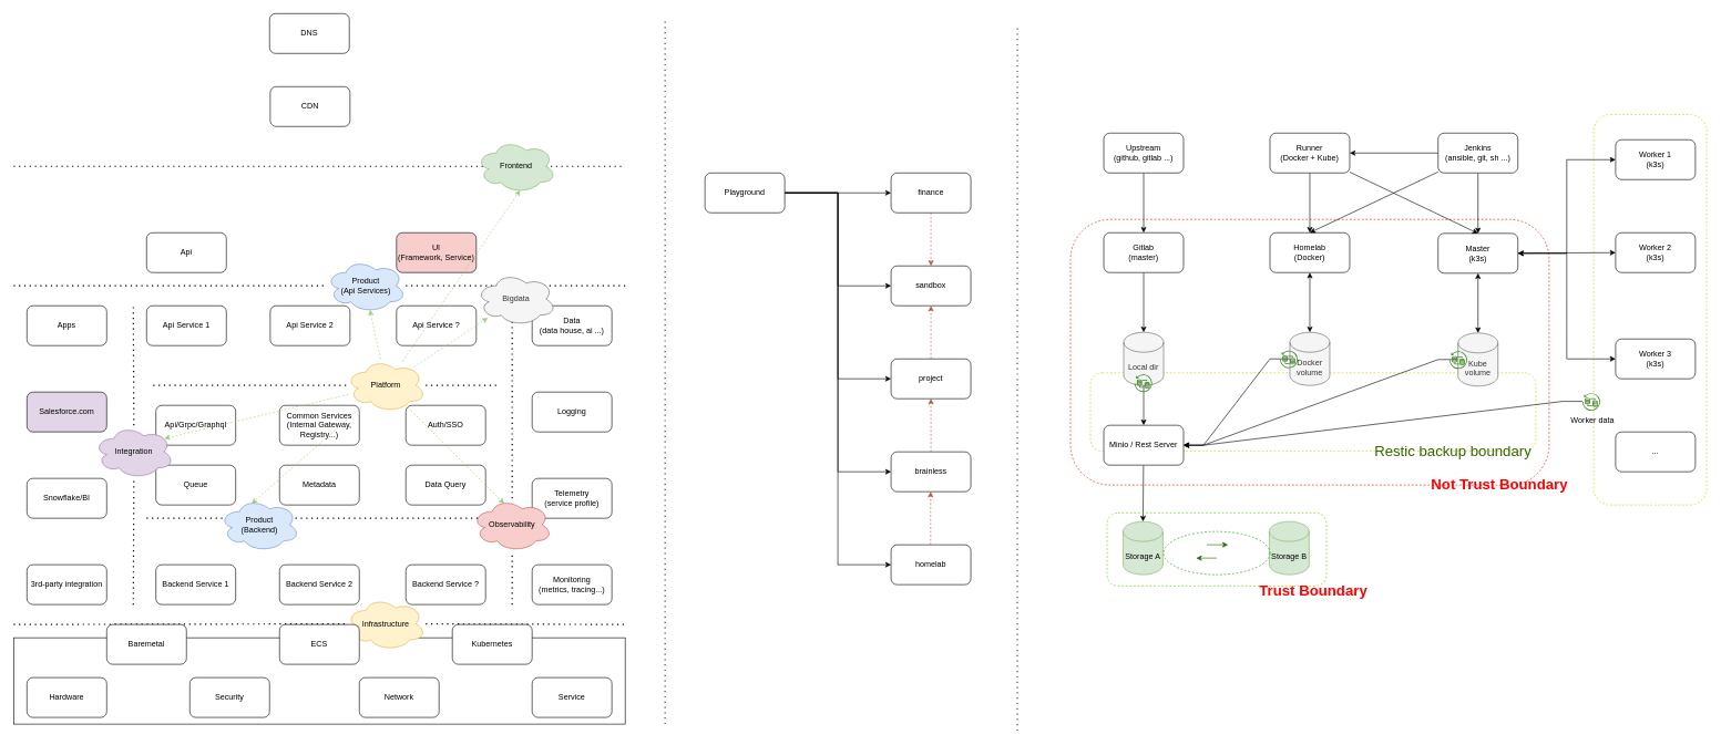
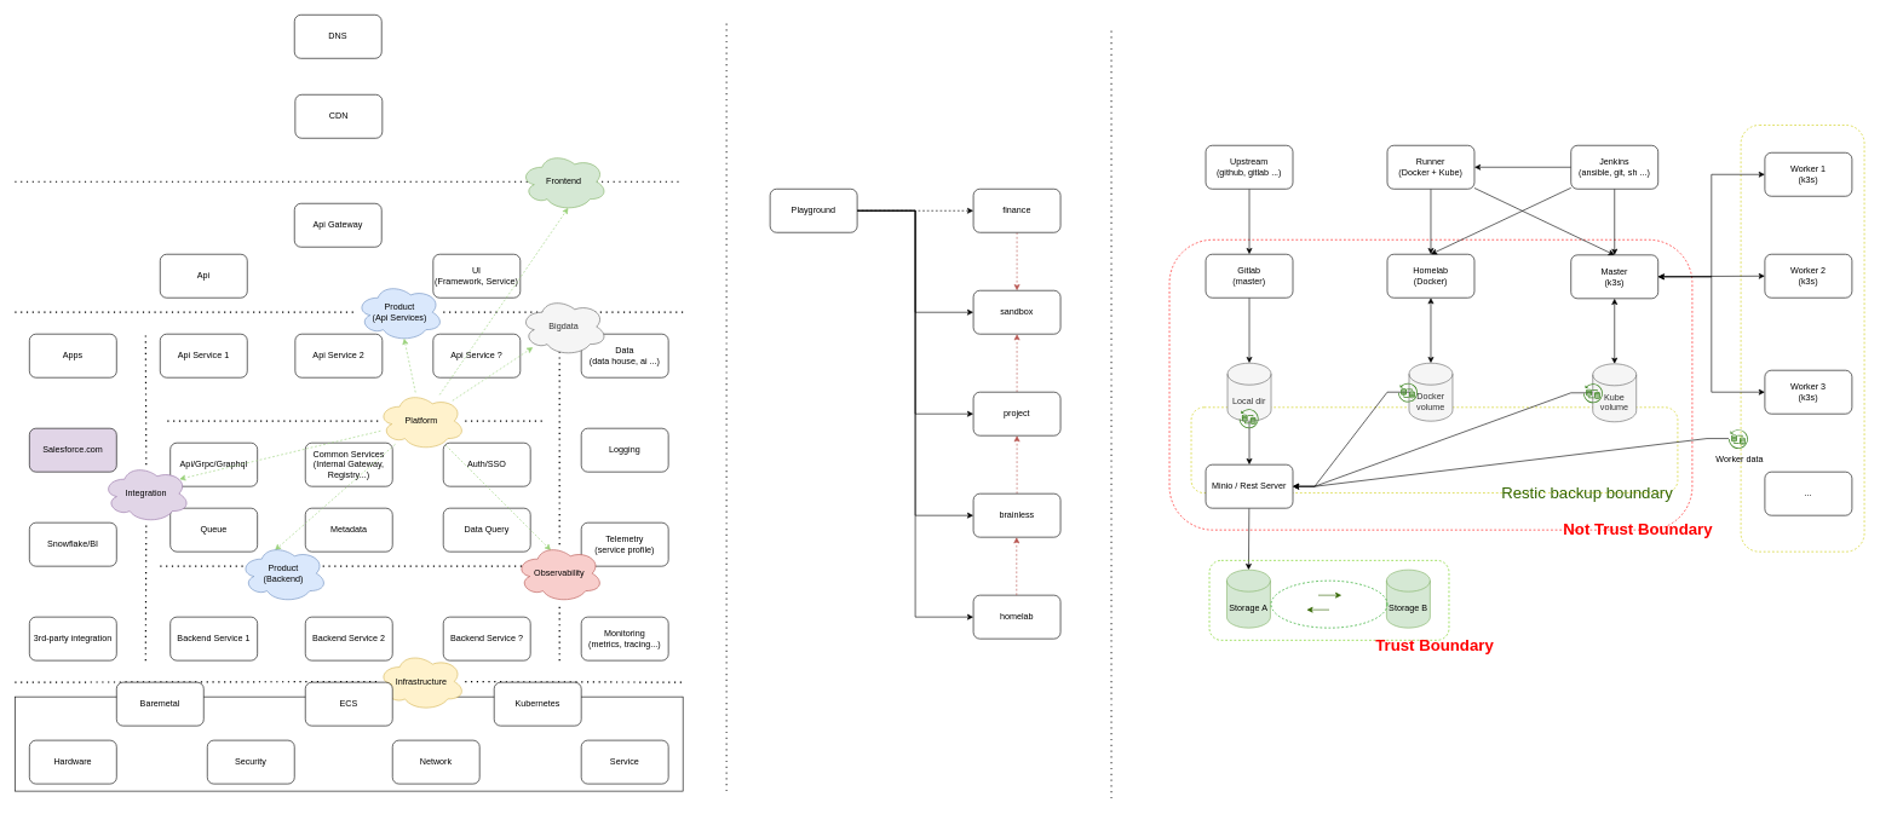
- <mxCell id="65" style="edgeStyle=orthogonalEdgeStyle;rounded=0;orthogonalLoop=1;jettySize=auto;html=1;entryX=0;entryY=0.5;entryDx=0;entryDy=0;" parent="1" source="70" target="72" edge="1"><mxGeometry relative="1" as="geometry" /></mxCell>
+ <mxCell id="65" style="edgeStyle=orthogonalEdgeStyle;rounded=0;orthogonalLoop=1;jettySize=auto;html=1;entryX=0;entryY=0.5;entryDx=0;entryDy=0;dashed=1;" parent="1" source="70" target="72" edge="1"><mxGeometry relative="1" as="geometry" /></mxCell>
+ <mxCell id="34" value="Api Gateway" style="rounded=1;whiteSpace=wrap;html=1;" parent="1" vertex="1"><mxGeometry x="405" y="280" width="120" height="60" as="geometry" /></mxCell>
- <mxCell id="37" value="UI&lt;br&gt;(Framework, Service)" style="rounded=1;whiteSpace=wrap;html=1;fillColor=#f8cecc;" parent="1" vertex="1"><mxGeometry x="596" y="350" width="120" height="60" as="geometry" /></mxCell>
+ <mxCell id="37" value="UI&lt;br&gt;(Framework, Service)" style="rounded=1;whiteSpace=wrap;html=1;" parent="1" vertex="1"><mxGeometry x="596" y="350" width="120" height="60" as="geometry" /></mxCell>
